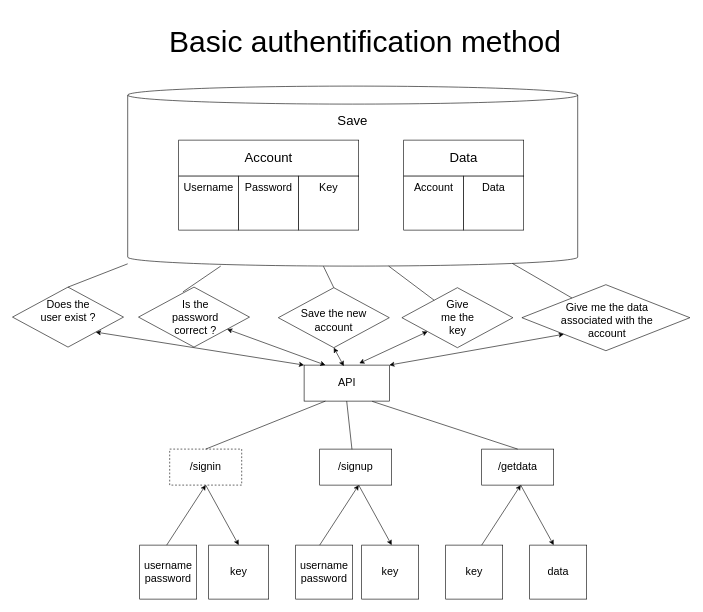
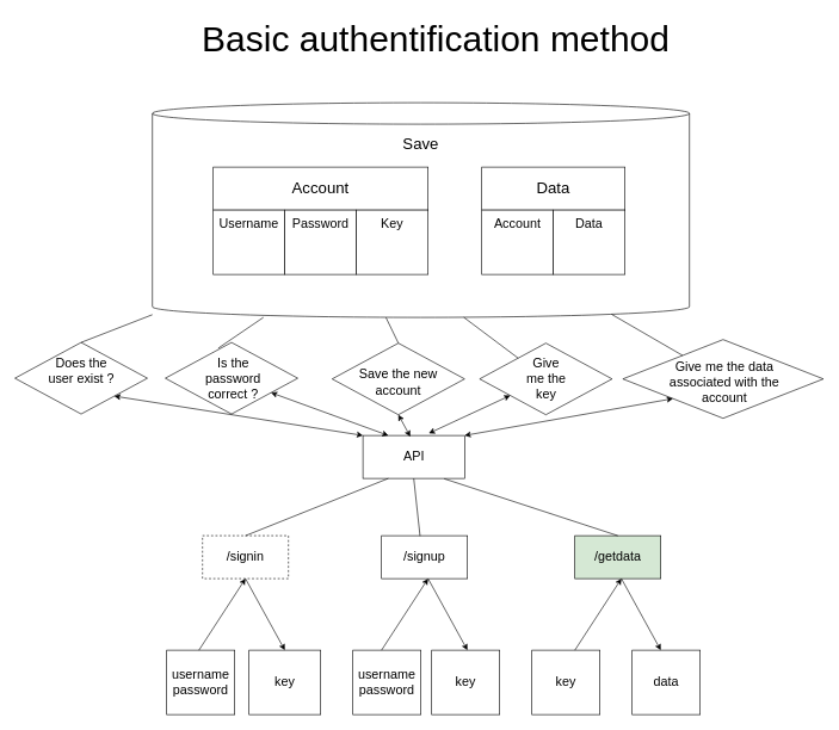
- <mxCell id="56" value="Basic authentification method" style="text;html=1;strokeColor=none;fillColor=none;align=center;verticalAlign=middle;whiteSpace=wrap;rounded=0;fontSize=50;" vertex="1" parent="1"><mxGeometry x="189" y="20" width="838" height="98" as="geometry" /></mxCell>
+ <mxCell id="56" value="Basic authentification method" style="text;html=1;strokeColor=none;fillColor=none;align=center;verticalAlign=middle;whiteSpace=wrap;rounded=0;fontSize=50;" vertex="1" parent="1"><mxGeometry x="189" y="5" width="838" height="98" as="geometry" /></mxCell>
- <mxCell id="36" value="/getdata" style="rounded=0;whiteSpace=wrap;html=1;fontSize=18;labelBackgroundColor=none;" vertex="1" parent="1"><mxGeometry x="802" y="748" width="120" height="60" as="geometry" /></mxCell>
+ <mxCell id="36" value="/getdata" style="rounded=0;whiteSpace=wrap;html=1;fontSize=18;labelBackgroundColor=none;fillColor=#d5e8d4;" vertex="1" parent="1"><mxGeometry x="802" y="748" width="120" height="60" as="geometry" /></mxCell>
